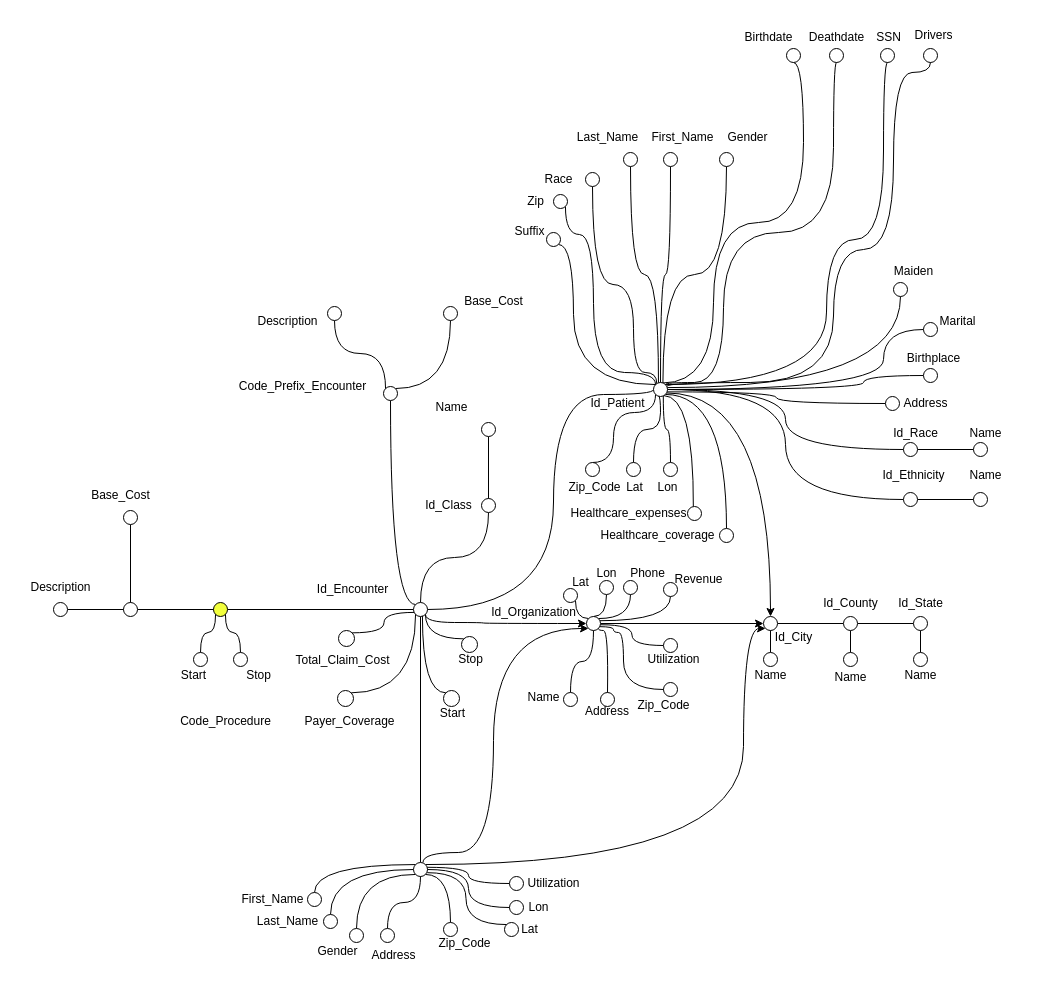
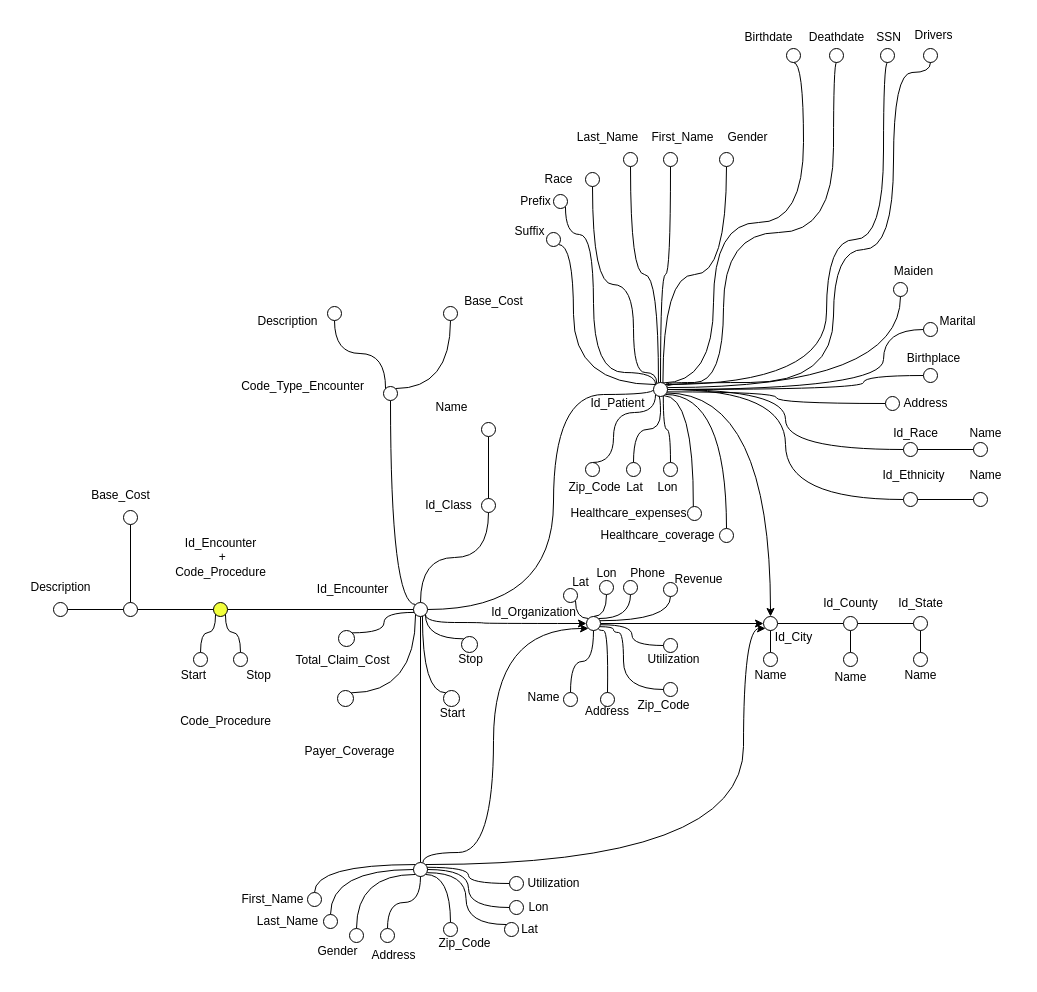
- <mxCell id="148" value="Zip" style="text;html=1;align=center;verticalAlign=middle;resizable=0;points=[];autosize=1;strokeColor=none;fillColor=none;" vertex="1" parent="1"><mxGeometry x="510" y="186" width="50" height="30" as="geometry" /></mxCell>
+ <mxCell id="148" value="Prefix" style="text;html=1;align=center;verticalAlign=middle;resizable=0;points=[];autosize=1;strokeColor=none;fillColor=none;" vertex="1" parent="1"><mxGeometry x="510" y="186" width="50" height="30" as="geometry" /></mxCell>
- <mxCell id="44" value="Code_Prefix_Encounter&lt;div&gt;&lt;br&gt;&lt;/div&gt;" style="text;html=1;align=center;verticalAlign=middle;resizable=0;points=[];autosize=1;strokeColor=none;fillColor=none;" vertex="1" parent="1"><mxGeometry x="227" y="373" width="150" height="40" as="geometry" /></mxCell>
+ <mxCell id="44" value="Code_Type_Encounter&lt;div&gt;&lt;br&gt;&lt;/div&gt;" style="text;html=1;align=center;verticalAlign=middle;resizable=0;points=[];autosize=1;strokeColor=none;fillColor=none;" vertex="1" parent="1"><mxGeometry x="227" y="373" width="150" height="40" as="geometry" /></mxCell>
+ <mxCell id="4" value="Id_Encounter&lt;div&gt;&amp;nbsp;+&lt;div&gt;Code_Procedure&lt;br&gt;&lt;/div&gt;&lt;/div&gt;" style="text;html=1;align=center;verticalAlign=middle;resizable=0;points=[];autosize=1;strokeColor=none;fillColor=none;" vertex="1" parent="1"><mxGeometry x="165" y="527" width="110" height="60" as="geometry" /></mxCell>
- <mxCell id="192" value="Payer_Coverage" style="text;html=1;align=center;verticalAlign=middle;resizable=0;points=[];autosize=1;strokeColor=none;fillColor=none;" vertex="1" parent="1"><mxGeometry x="294" y="706" width="110" height="30" as="geometry" /></mxCell>
+ <mxCell id="192" value="Payer_Coverage" style="text;html=1;align=center;verticalAlign=middle;resizable=0;points=[];autosize=1;strokeColor=none;fillColor=none;" vertex="1" parent="1"><mxGeometry x="294" y="736" width="110" height="30" as="geometry" /></mxCell>
